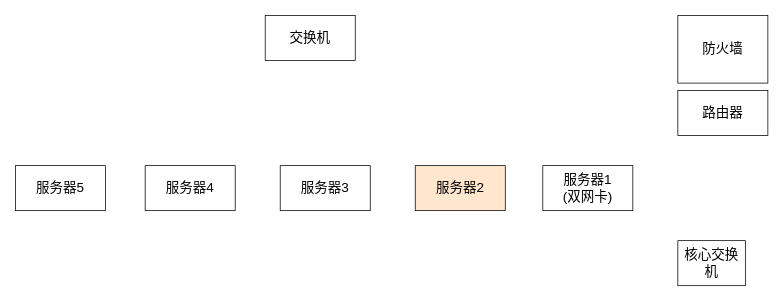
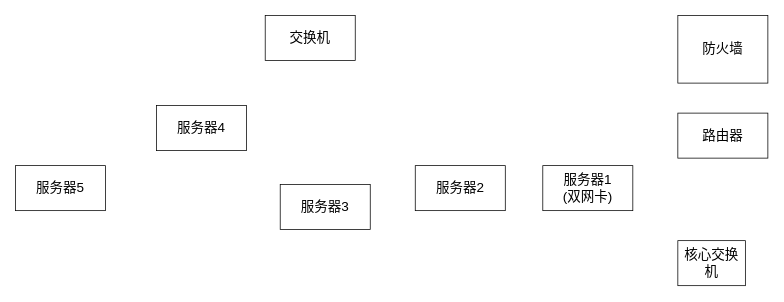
- <mxCell id="3" value="&lt;span style=&quot;font-size: 18px;&quot;&gt;路由器&lt;/span&gt;" style="rounded=0;whiteSpace=wrap;html=1;" vertex="1" parent="1"><mxGeometry x="903" y="120" width="120" height="60" as="geometry" /></mxCell>
+ <mxCell id="3" value="&lt;span style=&quot;font-size: 18px;&quot;&gt;路由器&lt;/span&gt;" style="rounded=0;whiteSpace=wrap;html=1;" vertex="1" parent="1"><mxGeometry x="903" y="150" width="120" height="60" as="geometry" /></mxCell>
- <mxCell id="8" value="&lt;span style=&quot;font-size: 18px;&quot;&gt;服务器4&lt;/span&gt;" style="rounded=0;whiteSpace=wrap;html=1;" vertex="1" parent="1"><mxGeometry x="193" y="220" width="120" height="60" as="geometry" /></mxCell>
+ <mxCell id="8" value="&lt;span style=&quot;font-size: 18px;&quot;&gt;服务器4&lt;/span&gt;" style="rounded=0;whiteSpace=wrap;html=1;" vertex="1" parent="1"><mxGeometry x="208" y="140" width="120" height="60" as="geometry" /></mxCell>
- <mxCell id="7" value="&lt;span style=&quot;font-size: 18px;&quot;&gt;服务器3&lt;/span&gt;" style="rounded=0;whiteSpace=wrap;html=1;" vertex="1" parent="1"><mxGeometry x="373" y="220" width="120" height="60" as="geometry" /></mxCell>
+ <mxCell id="7" value="&lt;span style=&quot;font-size: 18px;&quot;&gt;服务器3&lt;/span&gt;" style="rounded=0;whiteSpace=wrap;html=1;" vertex="1" parent="1"><mxGeometry x="373" y="245" width="120" height="60" as="geometry" /></mxCell>
- <mxCell id="6" value="&lt;span style=&quot;font-size: 18px;&quot;&gt;服务器2&lt;/span&gt;" style="rounded=0;whiteSpace=wrap;html=1;fillColor=#ffe6cc;" vertex="1" parent="1"><mxGeometry y="220" width="120" height="60" as="geometry" x="553" /></mxCell>
+ <mxCell id="6" value="&lt;span style=&quot;font-size: 18px;&quot;&gt;服务器2&lt;/span&gt;" style="rounded=0;whiteSpace=wrap;html=1;" vertex="1" parent="1"><mxGeometry y="220" width="120" height="60" as="geometry" x="553" /></mxCell>
